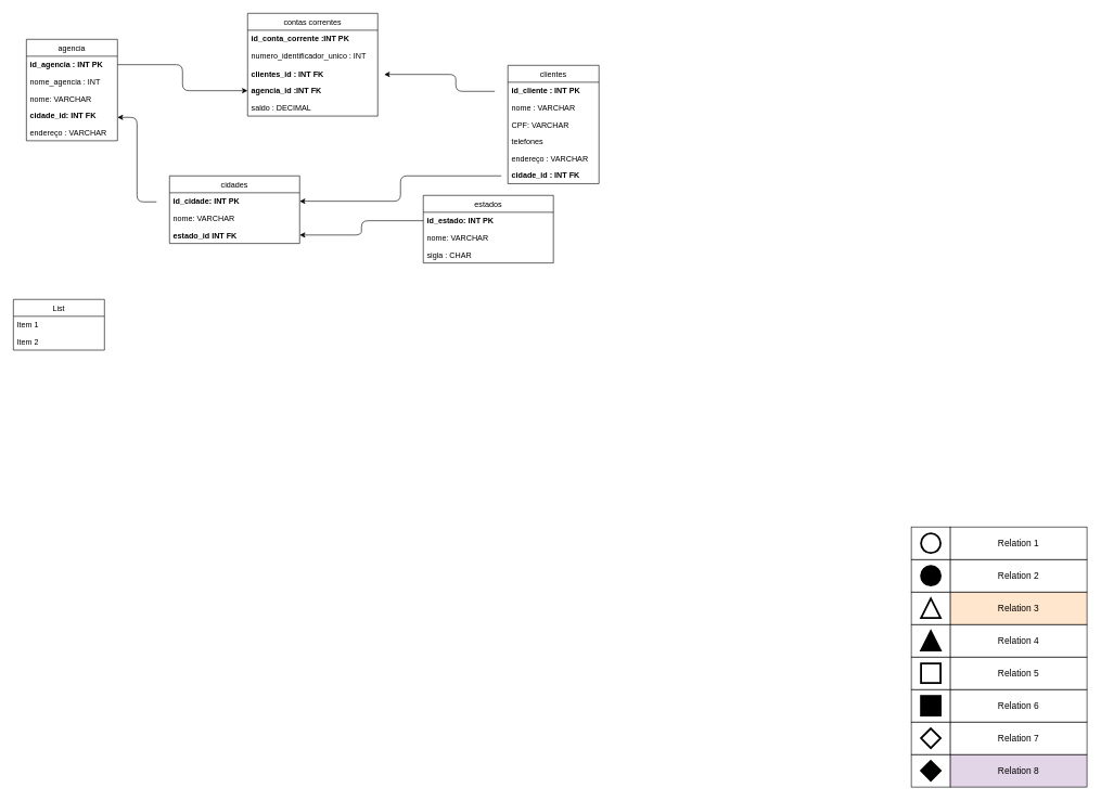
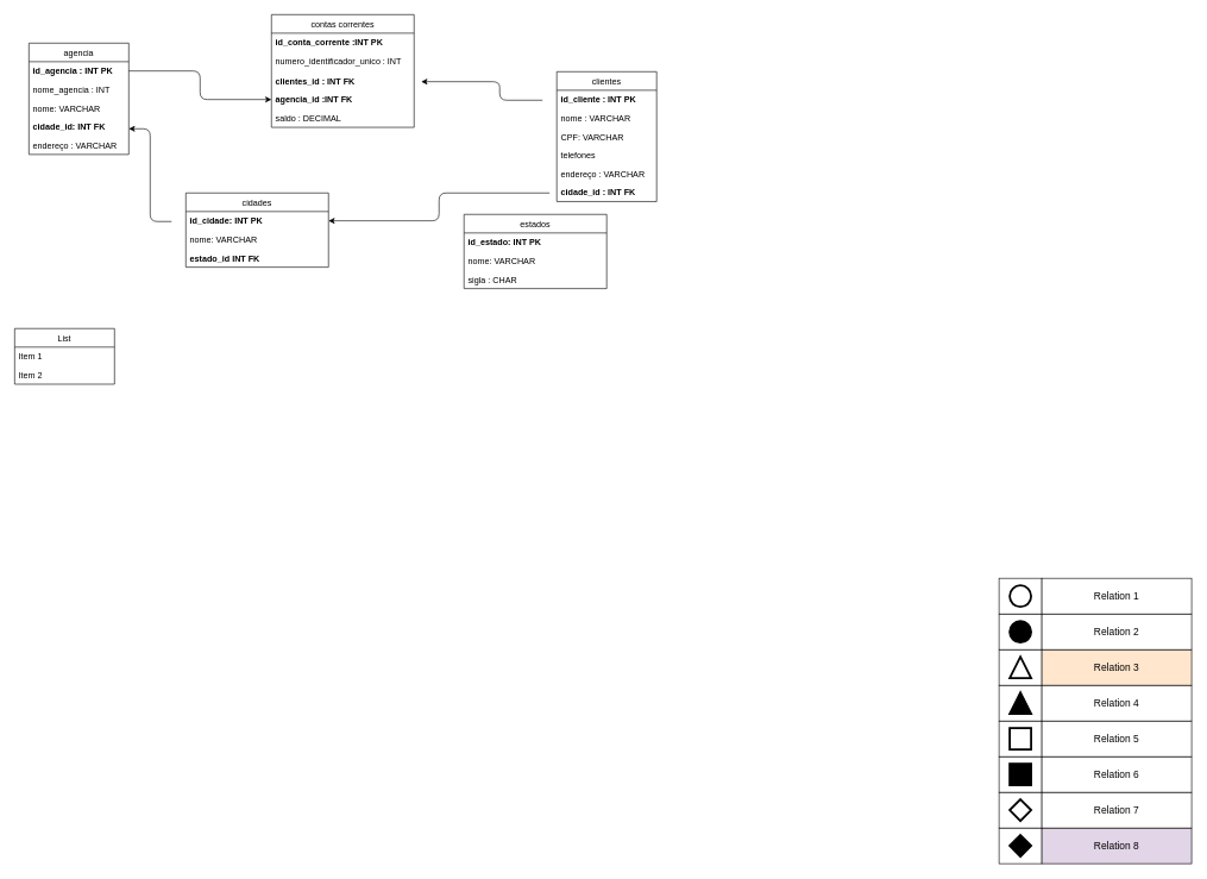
- <mxCell id="56" value="" style="edgeStyle=elbowEdgeStyle;elbow=horizontal;endArrow=classic;html=1;exitX=0;exitY=0.5;exitDx=0;exitDy=0;entryX=1;entryY=0.5;entryDx=0;entryDy=0;" edge="1" parent="1" source="23" target="53"><mxGeometry width="50" height="50" relative="1" as="geometry"><mxPoint x="620" y="340" as="sourcePoint" /><mxPoint x="490" y="360" as="targetPoint" /></mxGeometry></mxCell>
